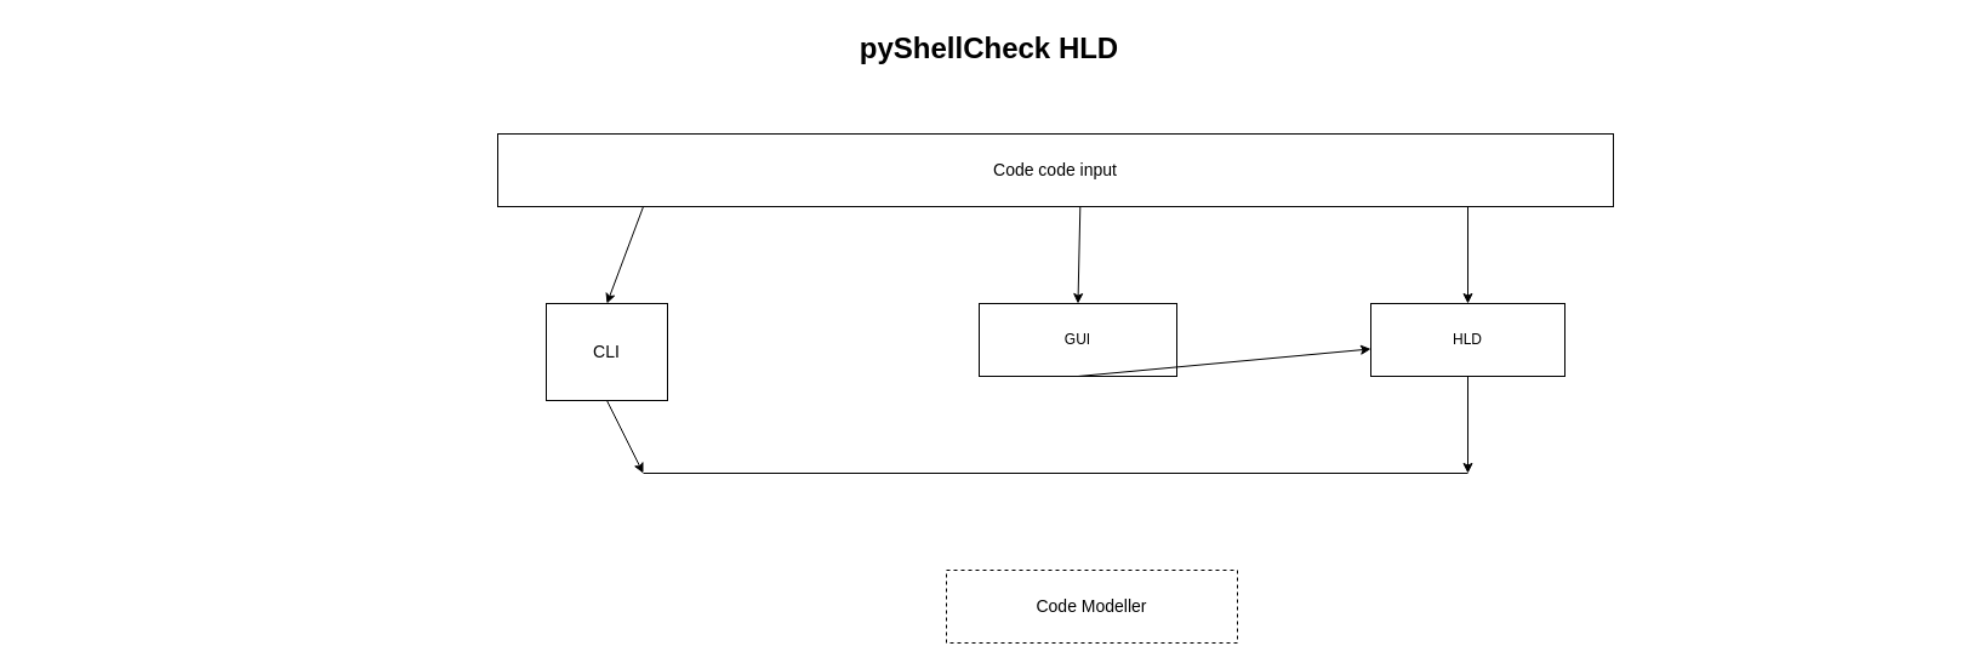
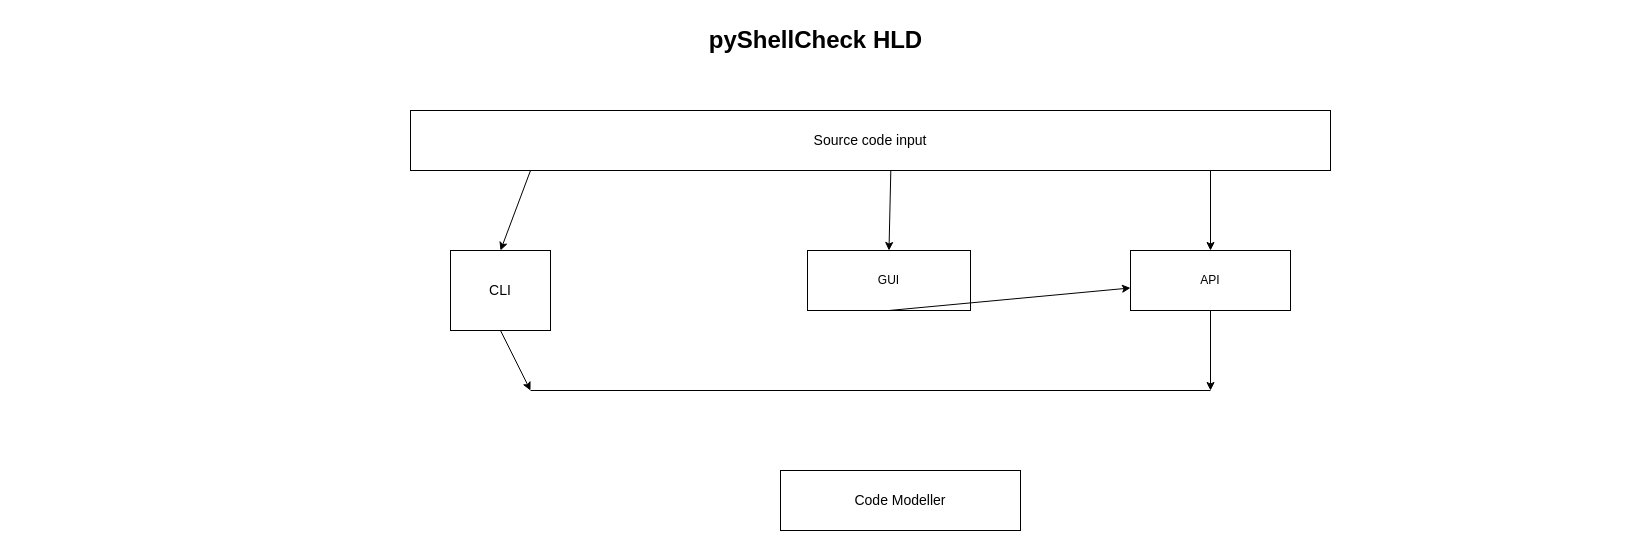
- <mxCell id="3" value="&lt;font style=&quot;font-size: 14px;&quot;&gt;Code code input&lt;/font&gt;" style="rounded=0;whiteSpace=wrap;html=1;" vertex="1" parent="1"><mxGeometry x="410" y="110" width="920" height="60" as="geometry" /></mxCell>
+ <mxCell id="3" value="&lt;font style=&quot;font-size: 14px;&quot;&gt;Source code input&lt;/font&gt;" style="rounded=0;whiteSpace=wrap;html=1;" vertex="1" parent="1"><mxGeometry x="410" y="110" width="920" height="60" as="geometry" /></mxCell>
- <mxCell id="9" value="HLD" style="rounded=0;whiteSpace=wrap;html=1;" vertex="1" parent="1"><mxGeometry x="1130" y="250" width="160" height="60" as="geometry" /></mxCell>
+ <mxCell id="9" value="API" style="rounded=0;whiteSpace=wrap;html=1;" vertex="1" parent="1"><mxGeometry x="1130" y="250" width="160" height="60" as="geometry" /></mxCell>
- <mxCell id="14" value="&lt;font style=&quot;font-size: 14px;&quot;&gt;Code Modeller&lt;/font&gt;" style="rounded=0;whiteSpace=wrap;html=1;dashed=1;" vertex="1" parent="1"><mxGeometry x="780" y="470" width="240" height="60" as="geometry" /></mxCell>
+ <mxCell id="14" value="&lt;font style=&quot;font-size: 14px;&quot;&gt;Code Modeller&lt;/font&gt;" style="rounded=0;whiteSpace=wrap;html=1;" vertex="1" parent="1"><mxGeometry x="780" y="470" width="240" height="60" as="geometry" /></mxCell>
